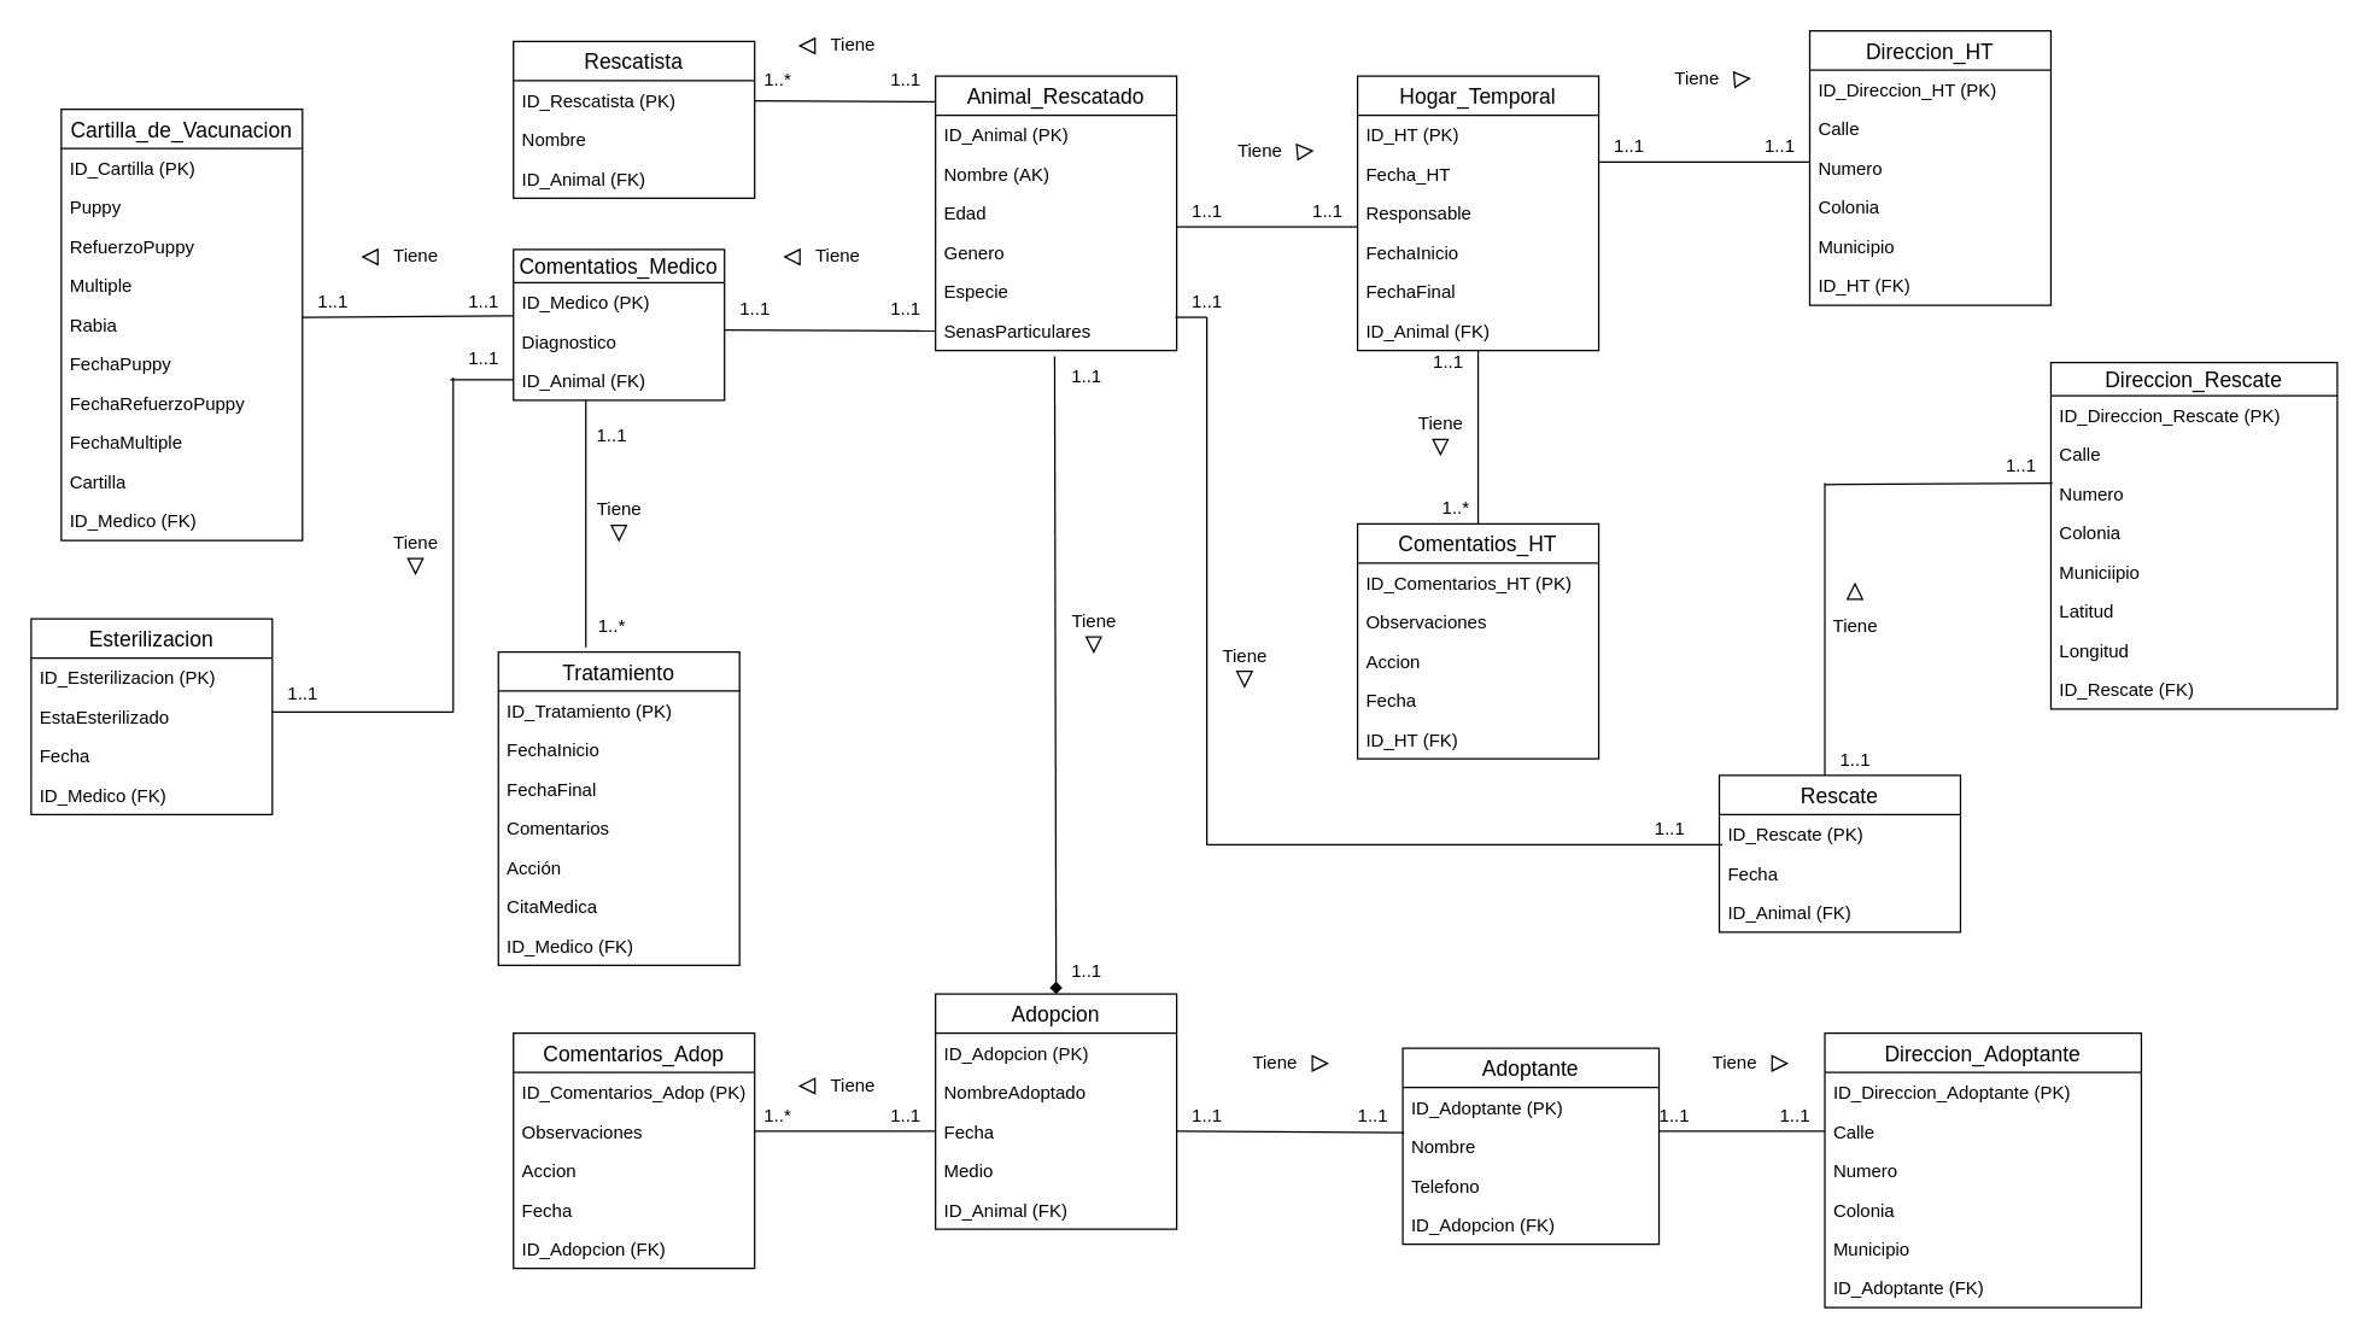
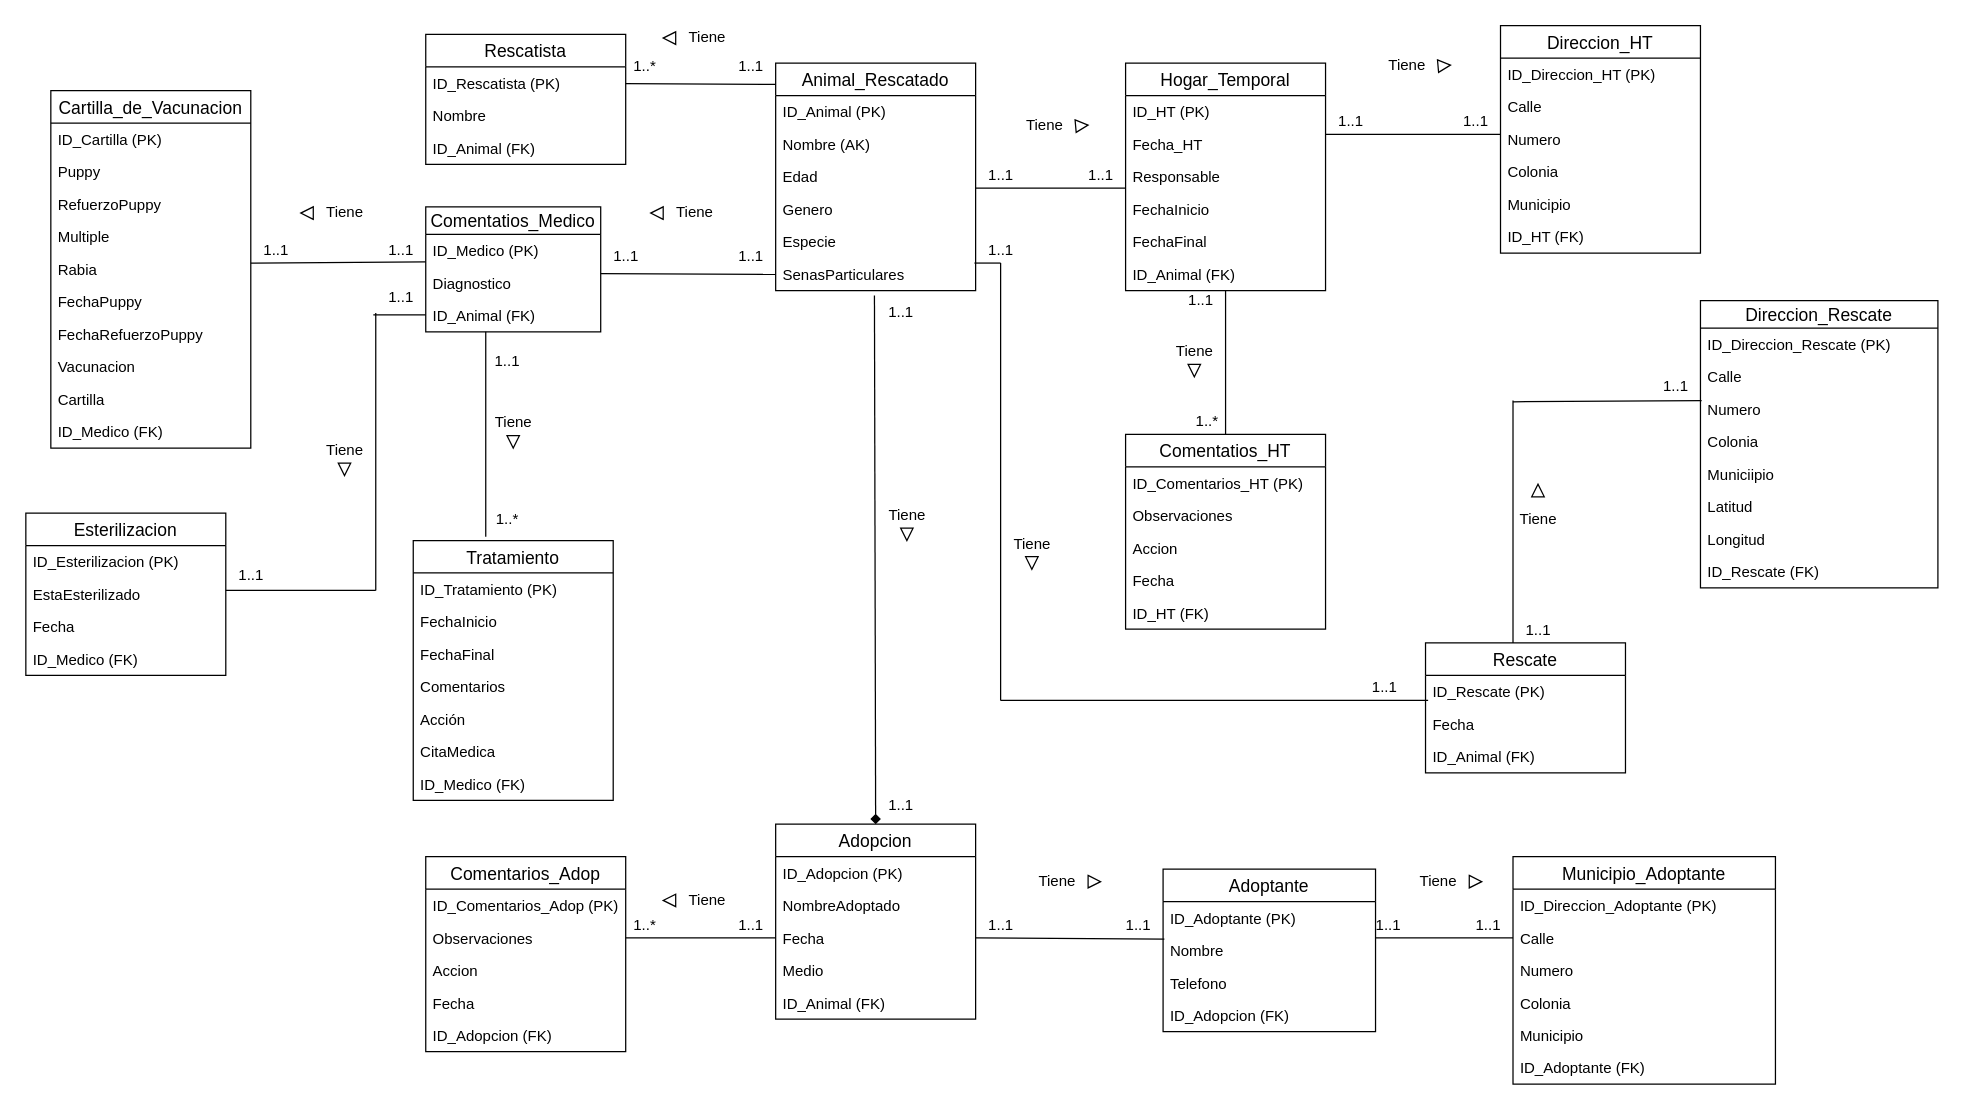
- <mxCell id="52" value="FechaMultiple" style="text;strokeColor=none;fillColor=none;spacingLeft=4;spacingRight=4;overflow=hidden;rotatable=0;points=[[0,0.5],[1,0.5]];portConstraint=eastwest;fontSize=12;" parent="44" vertex="1"><mxGeometry y="208" width="160" height="26" as="geometry" /></mxCell>
+ <mxCell id="52" value="Vacunacion" style="text;strokeColor=none;fillColor=none;spacingLeft=4;spacingRight=4;overflow=hidden;rotatable=0;points=[[0,0.5],[1,0.5]];portConstraint=eastwest;fontSize=12;" parent="44" vertex="1"><mxGeometry y="208" width="160" height="26" as="geometry" /></mxCell>
- <mxCell id="130" value="Direccion_Adoptante" style="swimlane;fontStyle=0;childLayout=stackLayout;horizontal=1;startSize=26;horizontalStack=0;resizeParent=1;resizeParentMax=0;resizeLast=0;collapsible=1;marginBottom=0;align=center;fontSize=14;" parent="1" vertex="1"><mxGeometry x="1210" y="685" width="210" height="182" as="geometry" /></mxCell>
+ <mxCell id="130" value="Municipio_Adoptante" style="swimlane;fontStyle=0;childLayout=stackLayout;horizontal=1;startSize=26;horizontalStack=0;resizeParent=1;resizeParentMax=0;resizeLast=0;collapsible=1;marginBottom=0;align=center;fontSize=14;" parent="1" vertex="1"><mxGeometry x="1210" y="685" width="210" height="182" as="geometry" /></mxCell>
